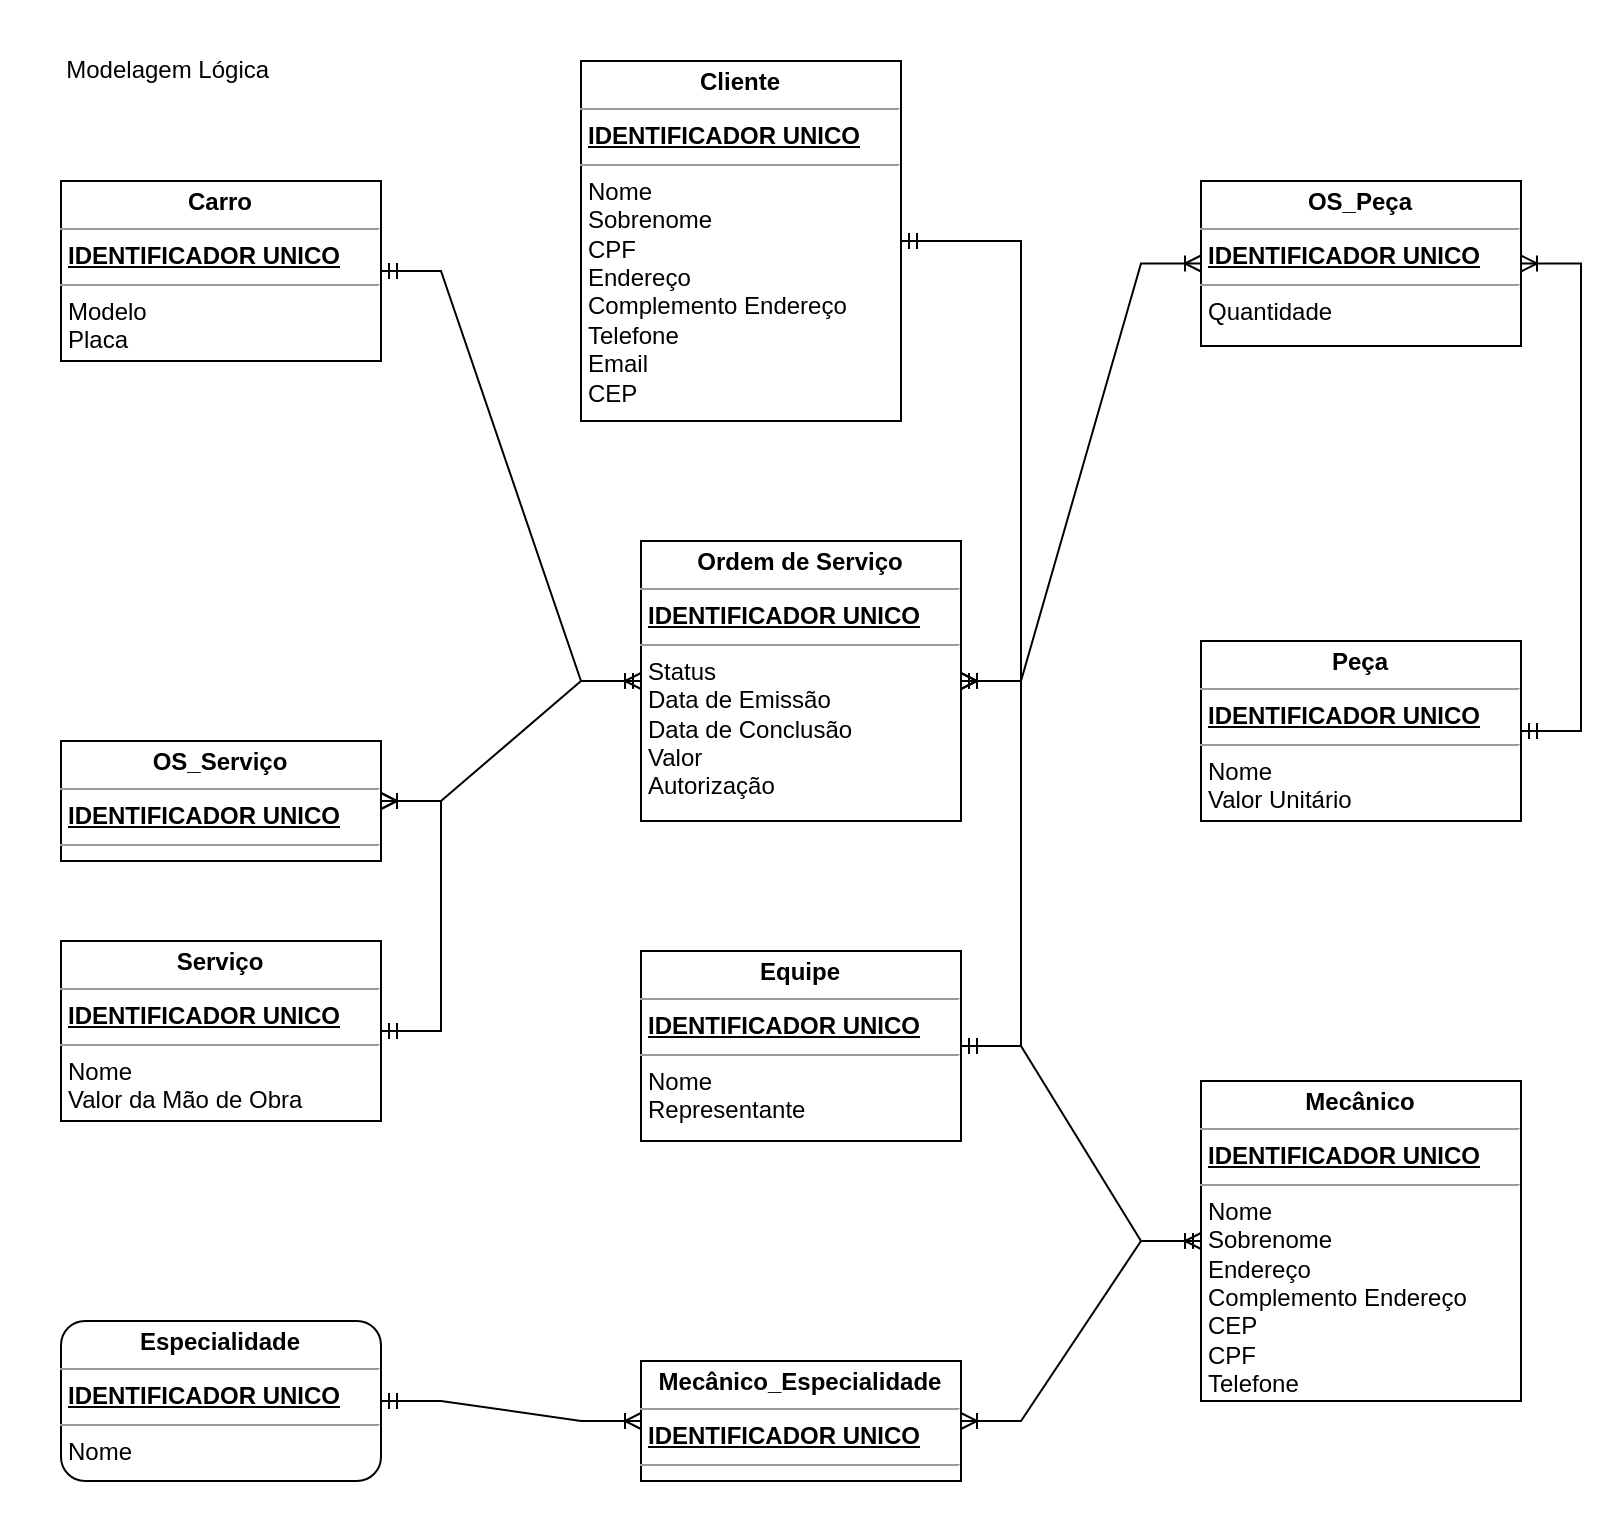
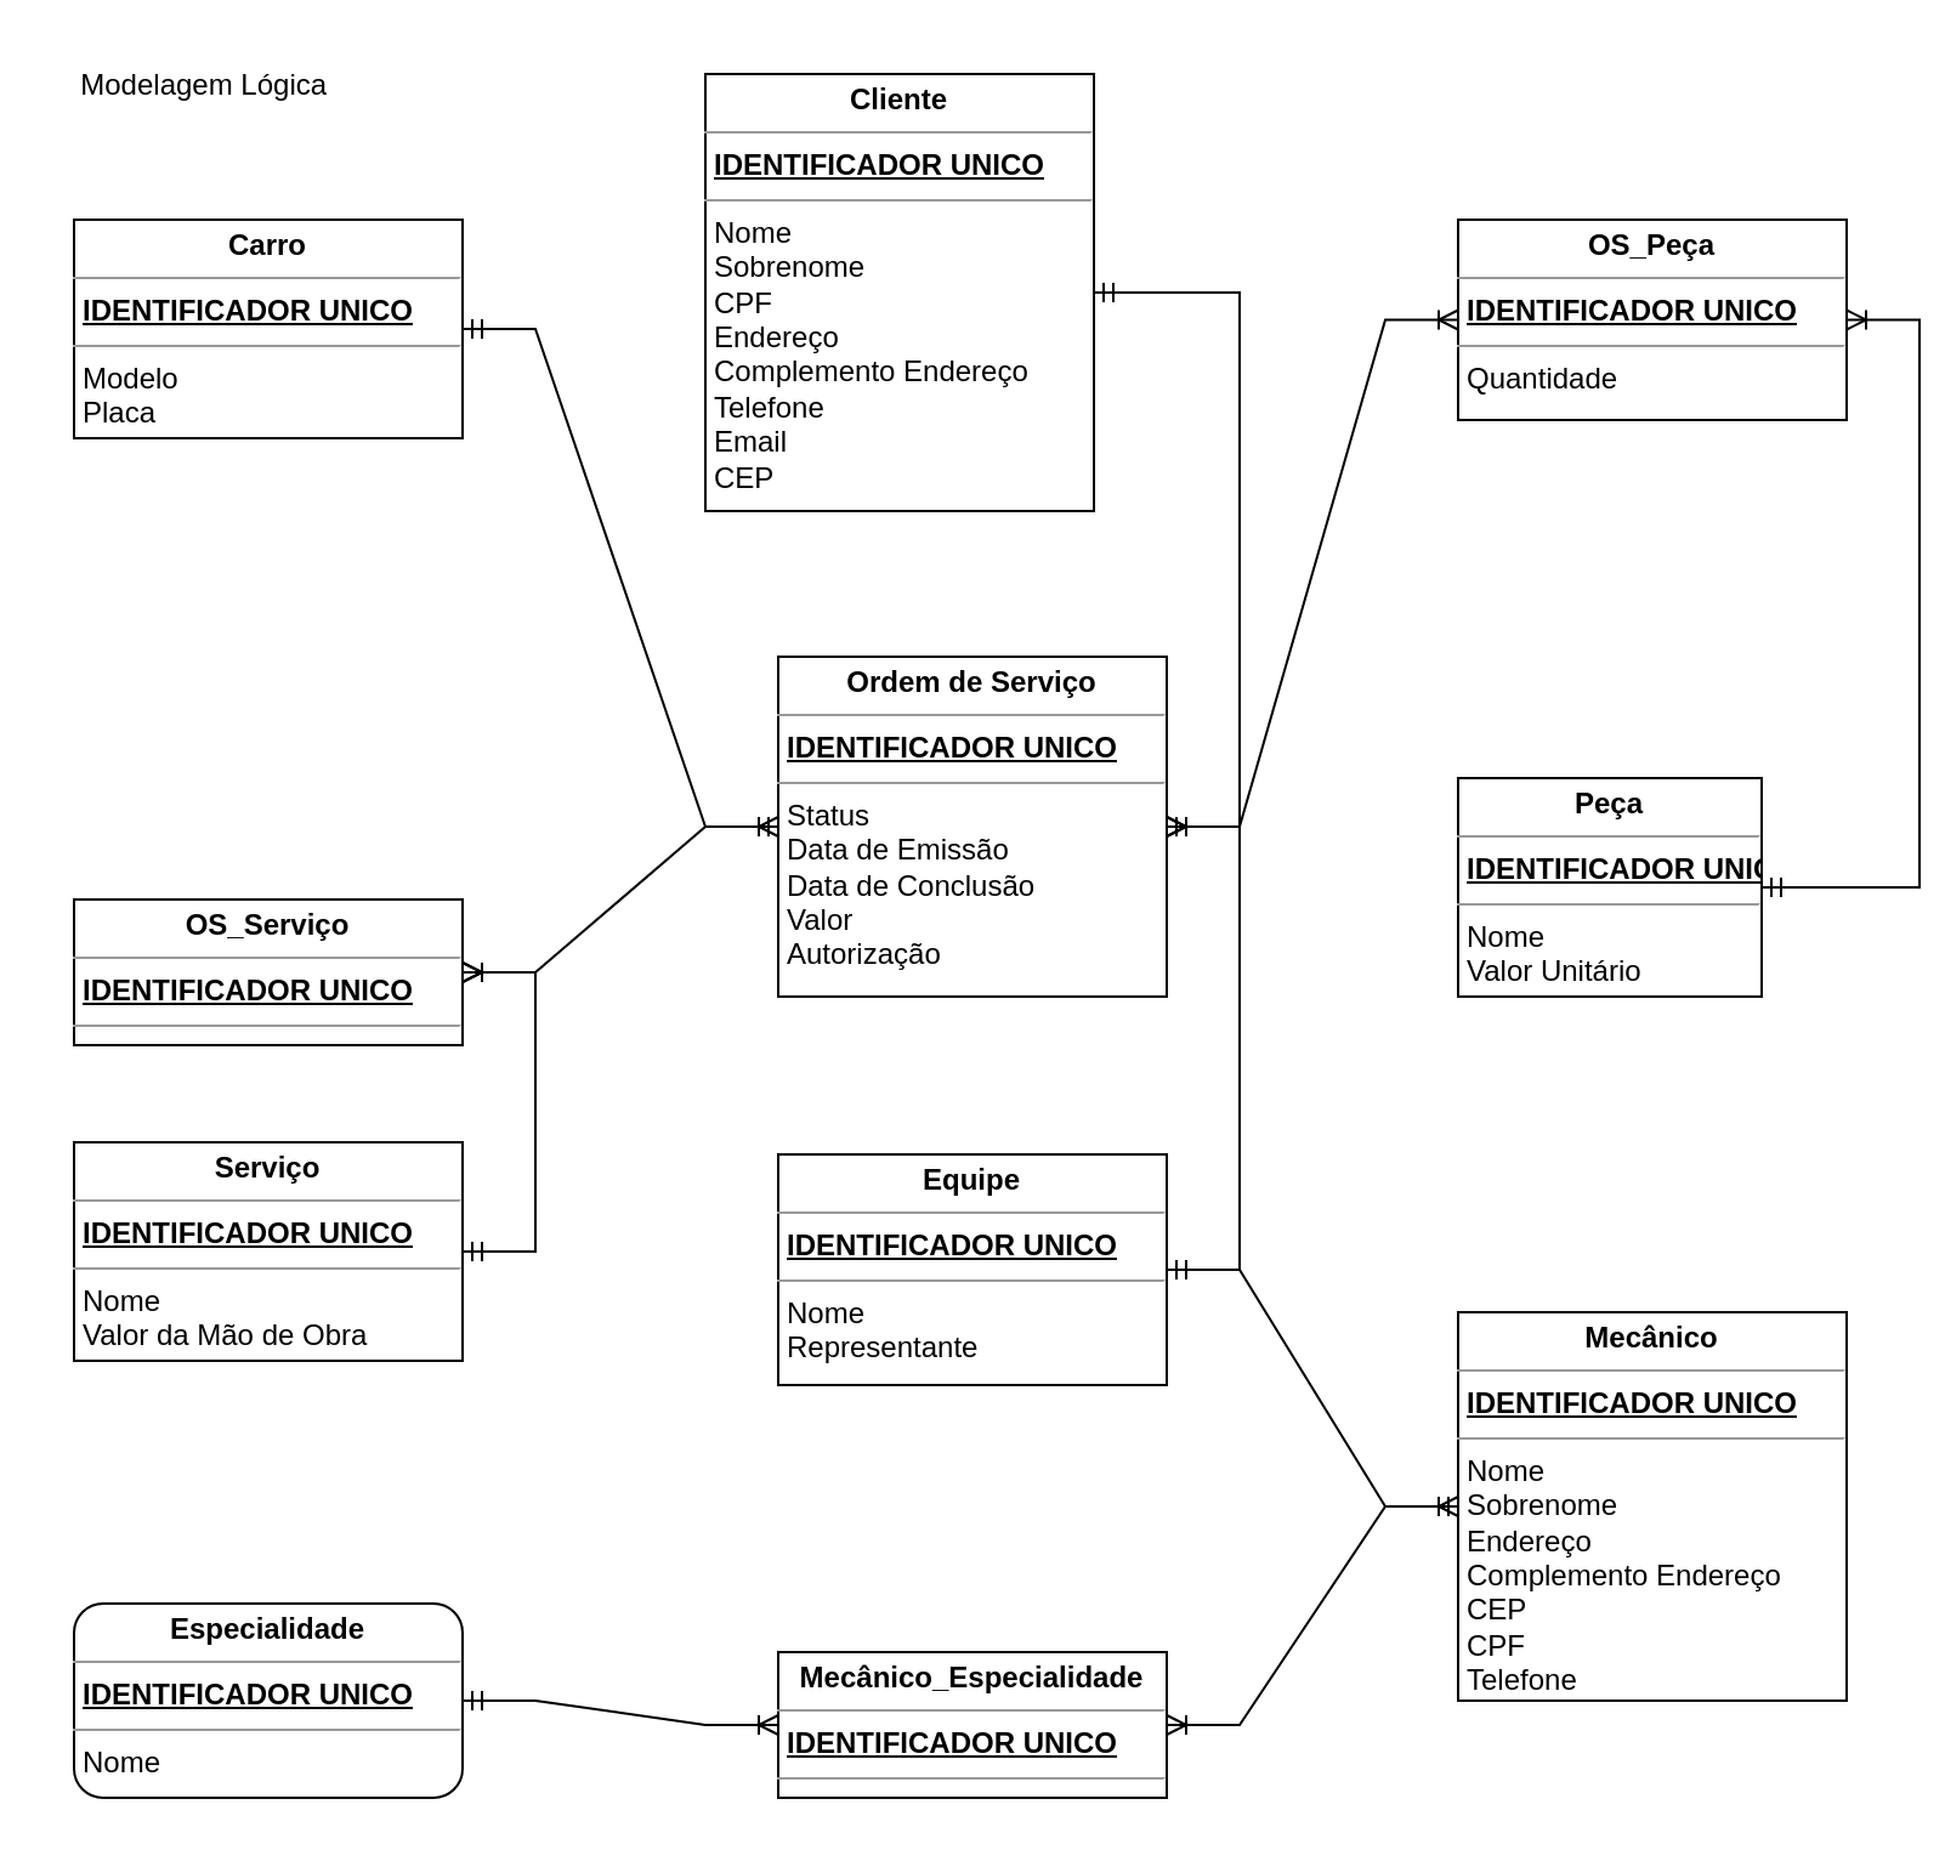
- <mxCell id="9" value="&lt;p style=&quot;margin:0px;margin-top:4px;text-align:center;&quot;&gt;&lt;b&gt;Peça&lt;/b&gt;&lt;/p&gt;&lt;hr size=&quot;1&quot;&gt;&lt;p style=&quot;margin:0px;margin-left:4px;&quot;&gt;&lt;b&gt;&lt;u&gt;IDENTIFICADOR UNICO&lt;/u&gt;&lt;/b&gt;&lt;/p&gt;&lt;hr size=&quot;1&quot;&gt;&lt;p style=&quot;margin:0px;margin-left:4px;&quot;&gt;Nome&lt;/p&gt;&lt;p style=&quot;margin:0px;margin-left:4px;&quot;&gt;Valor Unitário&lt;/p&gt;&lt;p style=&quot;margin:0px;margin-left:4px;&quot;&gt;&lt;br&gt;&lt;/p&gt;" style="verticalAlign=top;align=left;overflow=fill;fontSize=12;fontFamily=Helvetica;html=1;" parent="1" vertex="1"><mxGeometry x="600" y="320" width="160" height="90" as="geometry" /></mxCell>
+ <mxCell id="9" value="&lt;p style=&quot;margin:0px;margin-top:4px;text-align:center;&quot;&gt;&lt;b&gt;Peça&lt;/b&gt;&lt;/p&gt;&lt;hr size=&quot;1&quot;&gt;&lt;p style=&quot;margin:0px;margin-left:4px;&quot;&gt;&lt;b&gt;&lt;u&gt;IDENTIFICADOR UNICO&lt;/u&gt;&lt;/b&gt;&lt;/p&gt;&lt;hr size=&quot;1&quot;&gt;&lt;p style=&quot;margin:0px;margin-left:4px;&quot;&gt;Nome&lt;/p&gt;&lt;p style=&quot;margin:0px;margin-left:4px;&quot;&gt;Valor Unitário&lt;/p&gt;&lt;p style=&quot;margin:0px;margin-left:4px;&quot;&gt;&lt;br&gt;&lt;/p&gt;" style="verticalAlign=top;align=left;overflow=fill;fontSize=12;fontFamily=Helvetica;html=1;" parent="1" vertex="1"><mxGeometry x="600" y="320" width="125" height="90" as="geometry" /></mxCell>
